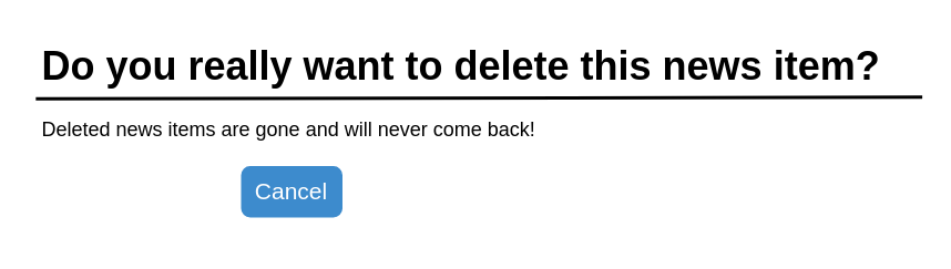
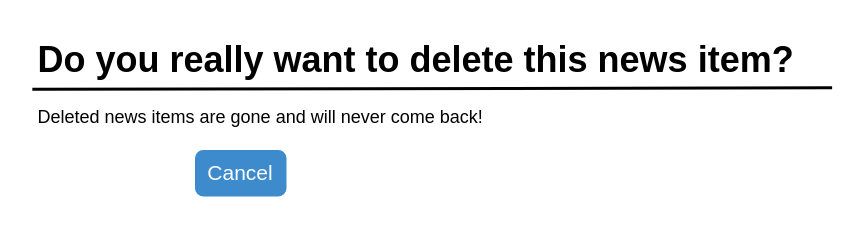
- <mxCell id="3" value="Cancel" style="html=1;shadow=0;dashed=0;shape=mxgraph.bootstrap.rrect;rSize=5;fillColor=#3D8BCD;align=center;strokeColor=#3D8BCD;fontColor=#ffffff;fontSize=14;whiteSpace=wrap;" vertex="1" parent="1"><mxGeometry x="145" y="100" width="60" height="30" as="geometry" /></mxCell>
+ <mxCell id="3" value="Cancel" style="html=1;shadow=0;dashed=0;shape=mxgraph.bootstrap.rrect;rSize=5;fillColor=#3D8BCD;align=center;strokeColor=#3D8BCD;fontColor=#ffffff;fontSize=14;whiteSpace=wrap;" vertex="1" parent="1"><mxGeometry x="130" y="100" width="60" height="30" as="geometry" /></mxCell>
